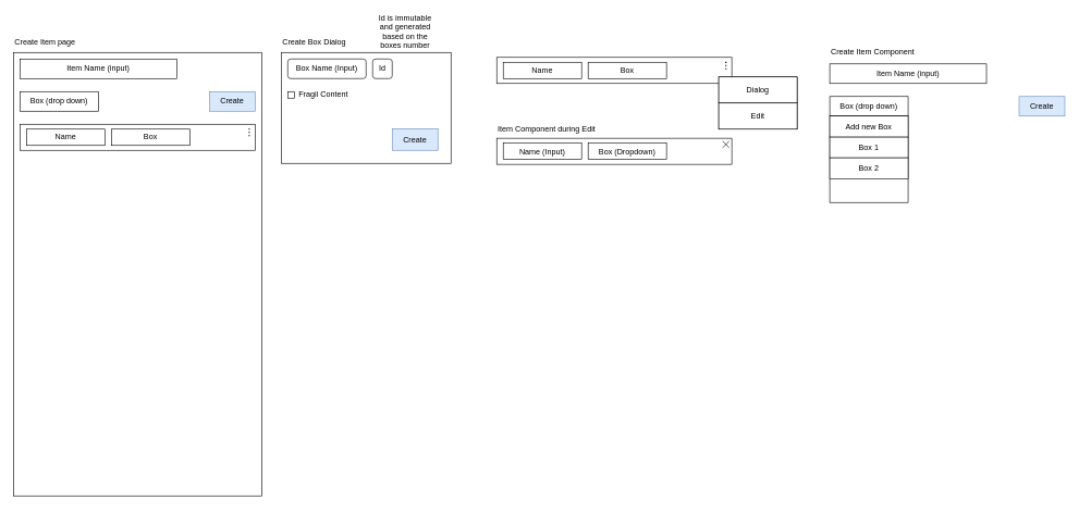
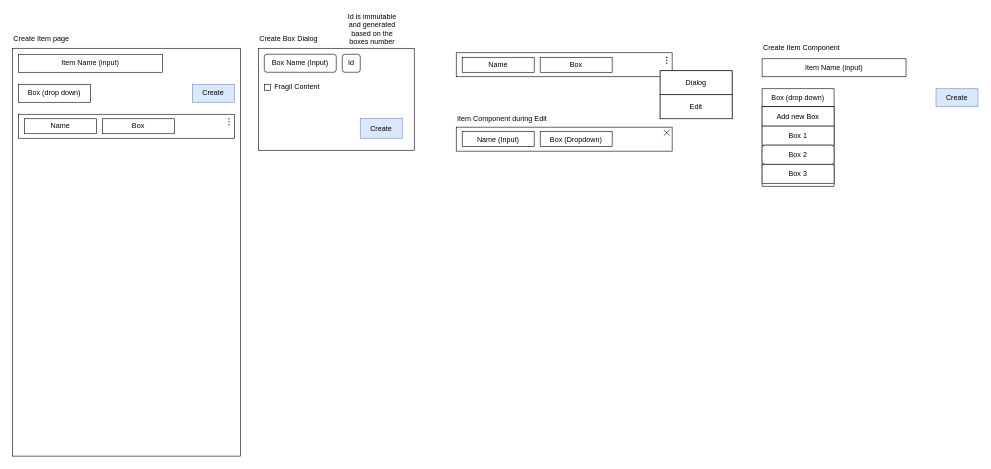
- <mxCell id="35" value="Box 2" style="rounded=0;whiteSpace=wrap;html=1;" vertex="1" parent="1"><mxGeometry x="1270" y="241.5" width="120" height="32" as="geometry" /></mxCell>
+ <mxCell id="35" value="Box 2" style="whiteSpace=wrap;html=1;rounded=1;" vertex="1" parent="1"><mxGeometry x="1270" y="241.5" width="120" height="32" as="geometry" /></mxCell>
+ <mxCell id="36" value="Box 3" style="rounded=0;whiteSpace=wrap;html=1;" vertex="1" parent="1"><mxGeometry x="1270" y="273.5" width="120" height="32" as="geometry" /></mxCell>
